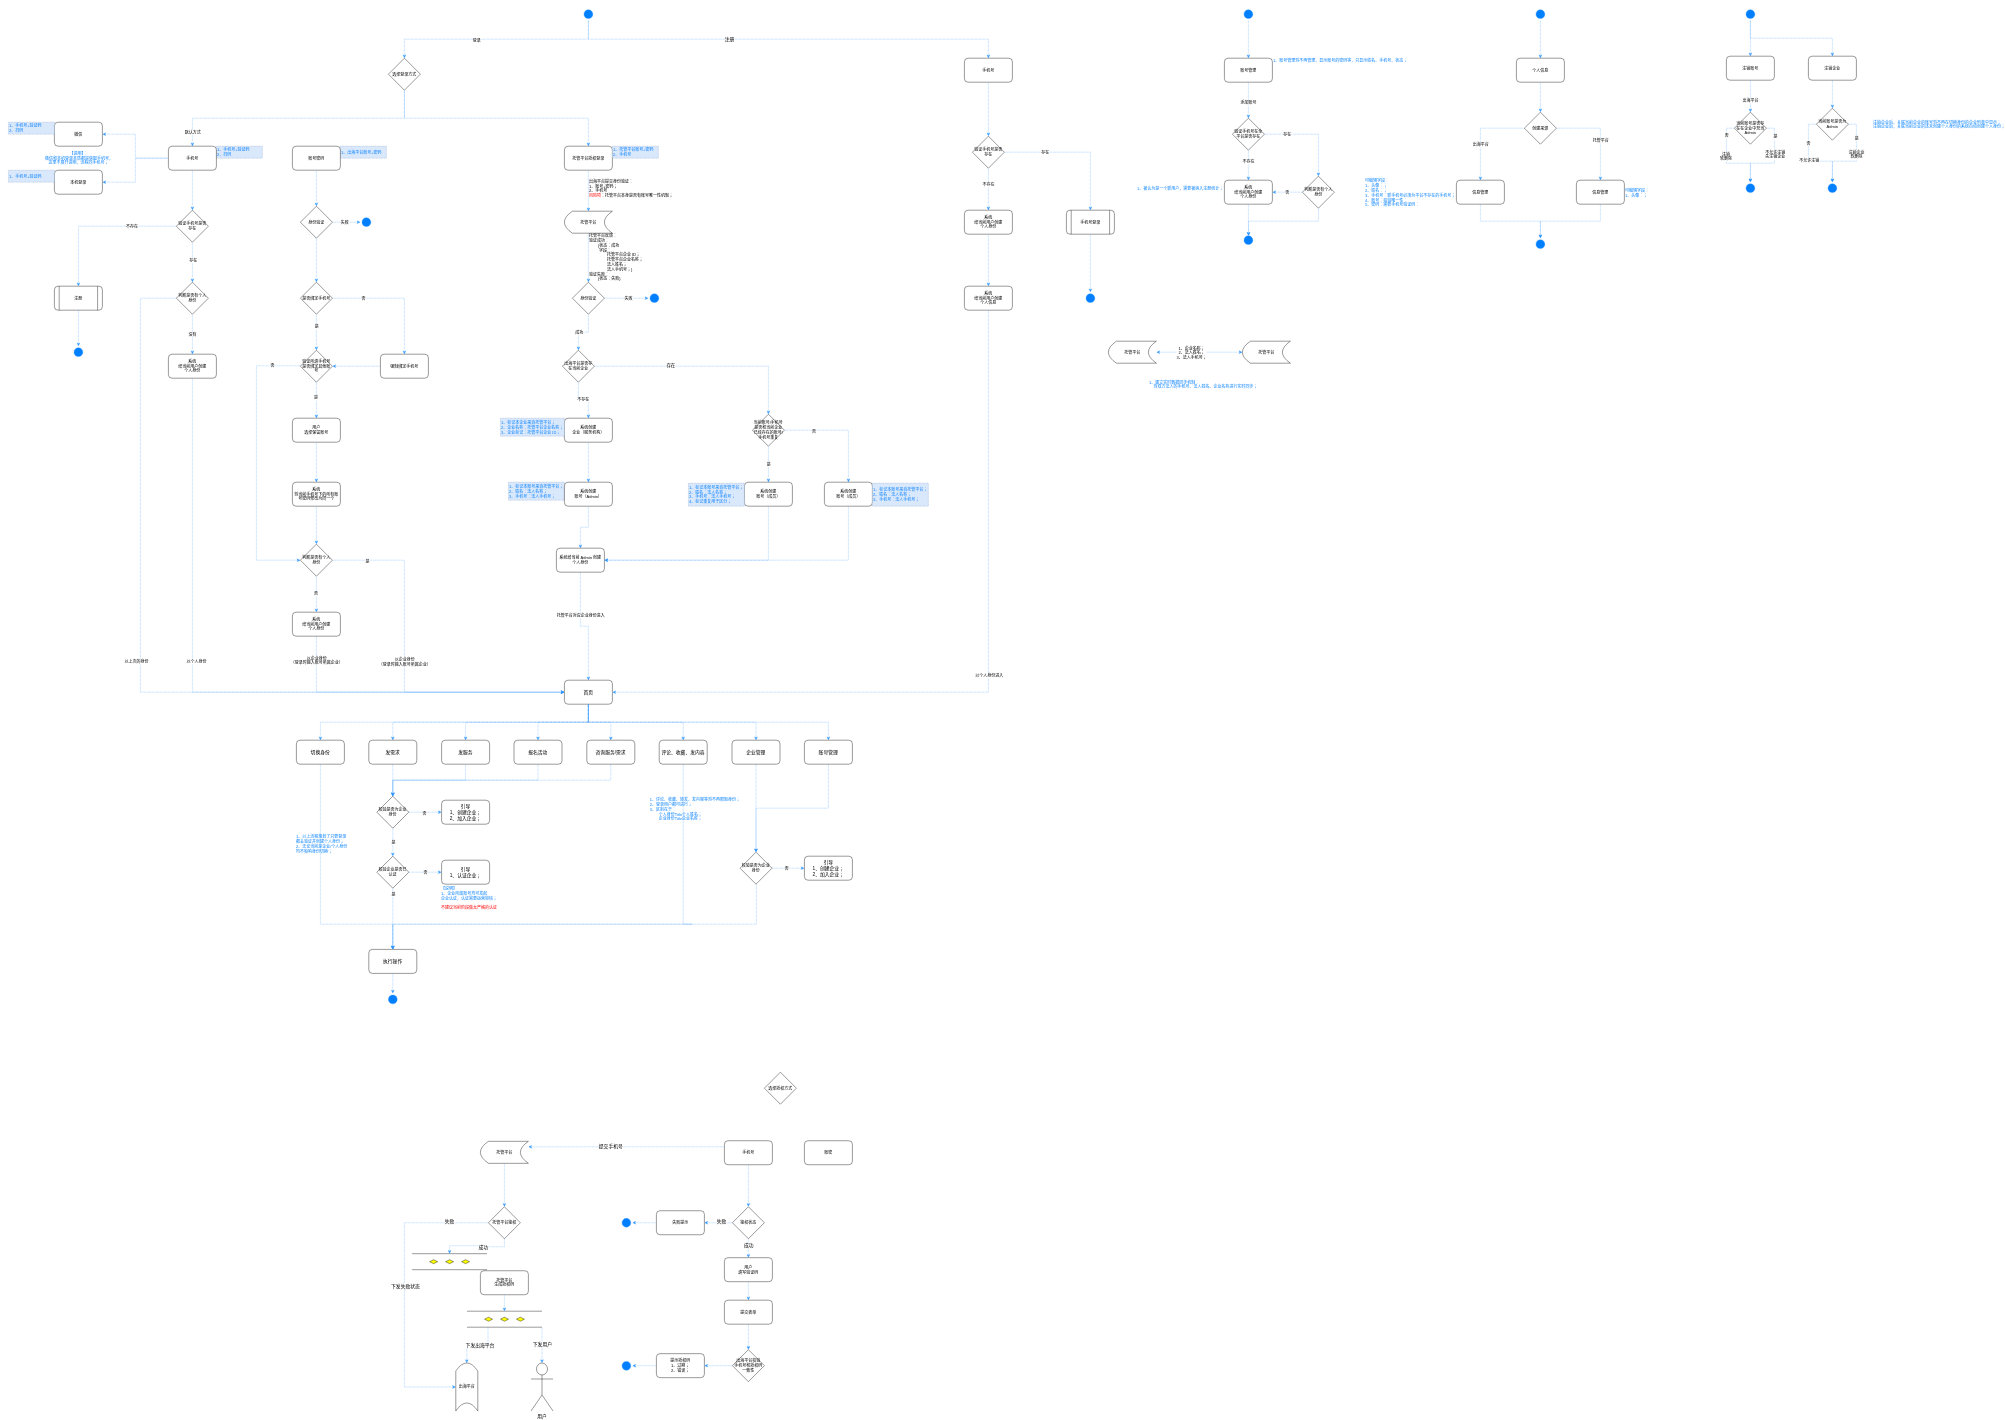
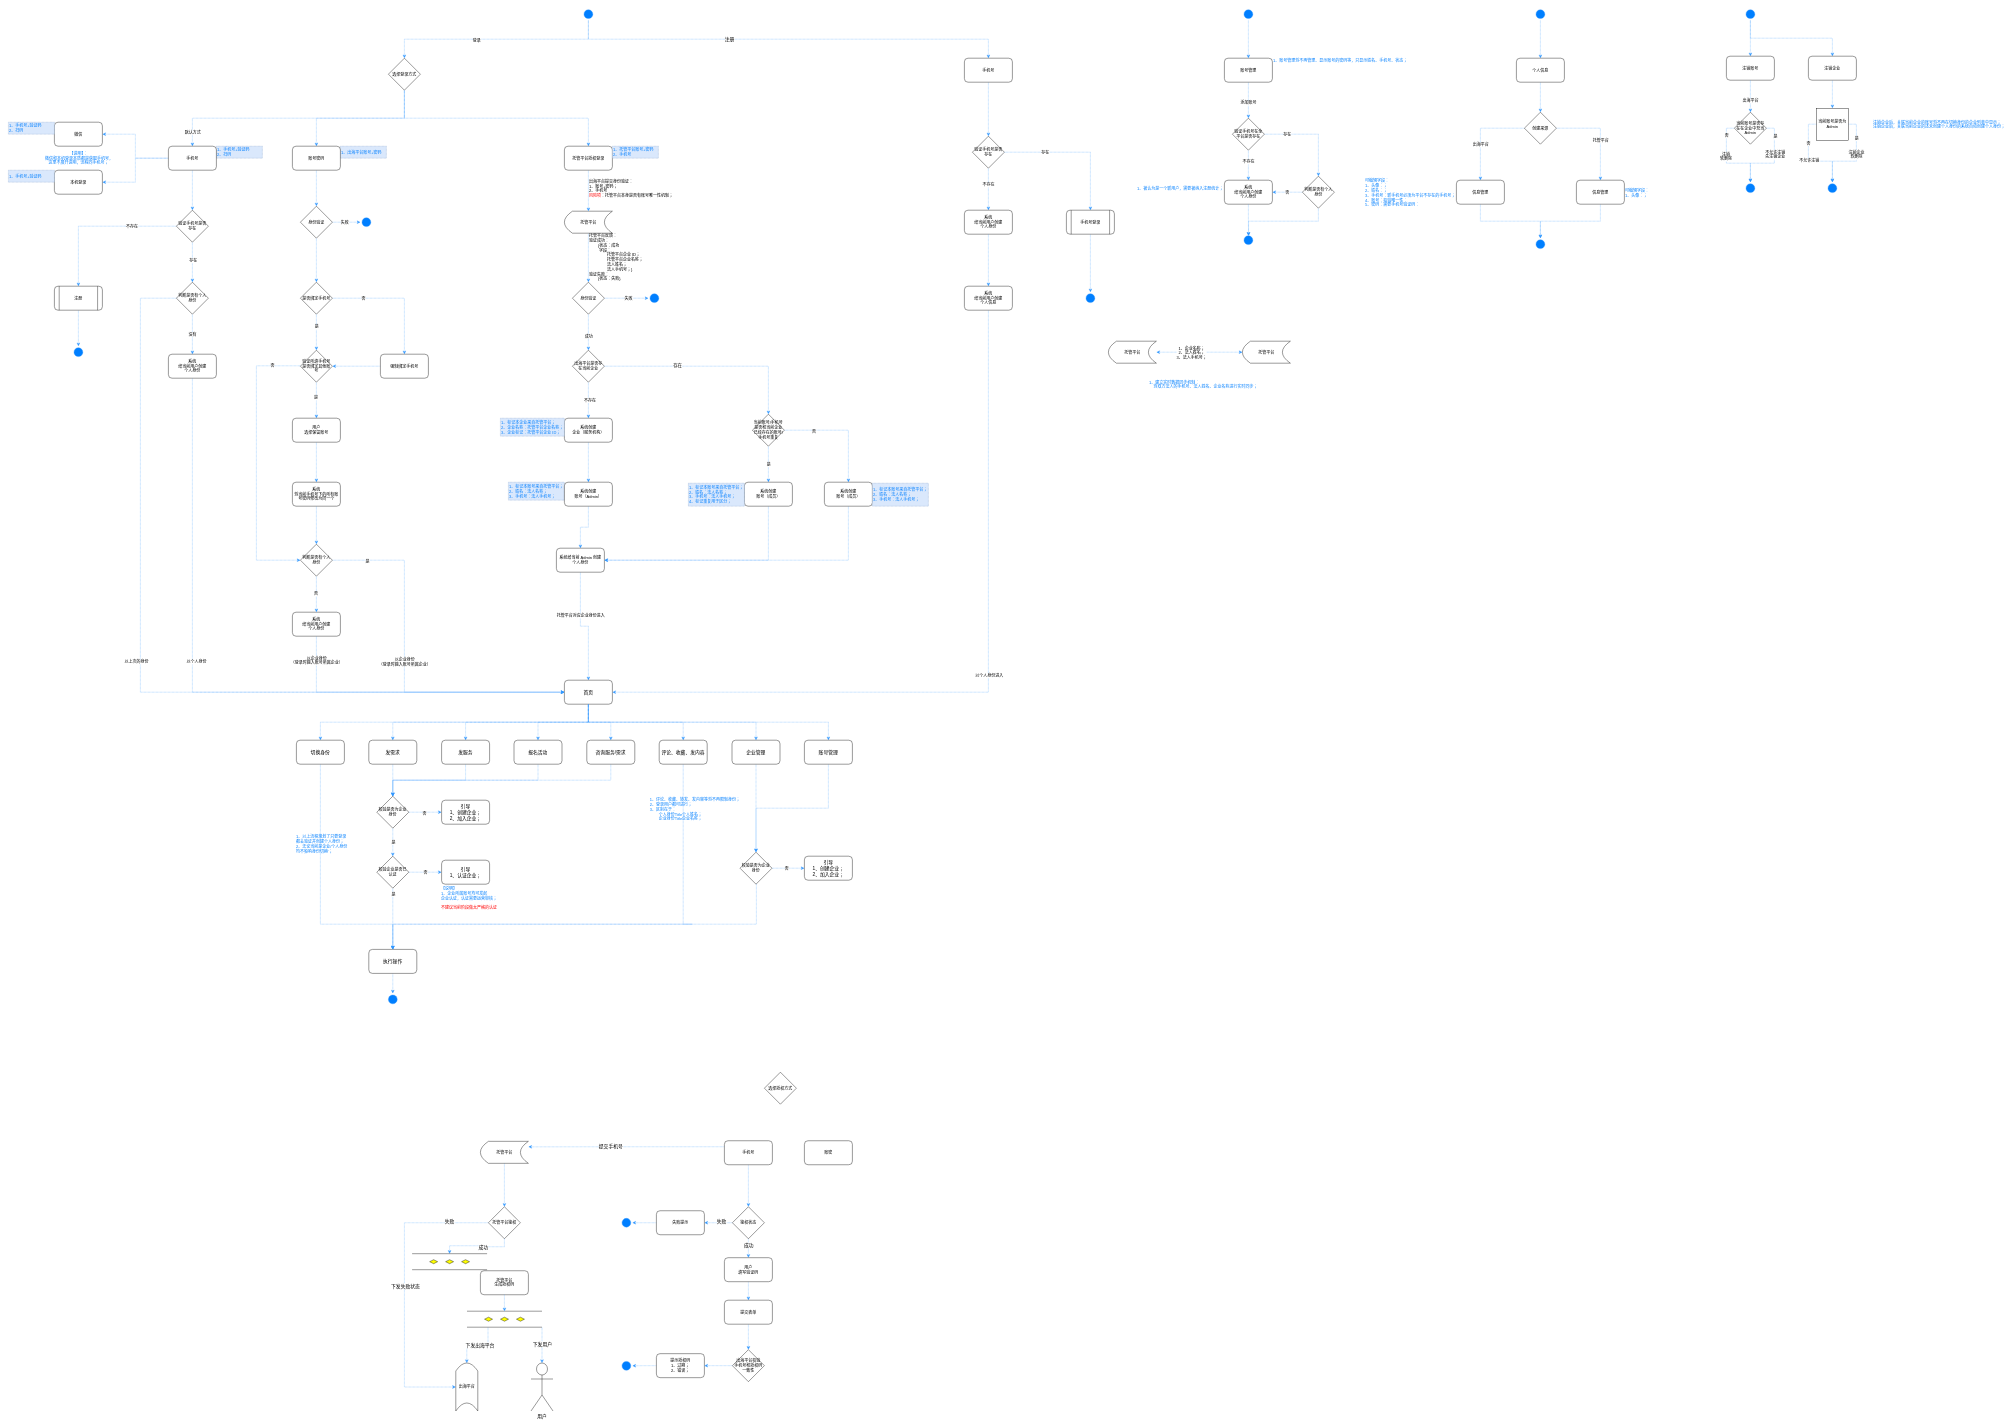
- <mxCell id="239" value="当前账号是否为Admin" style="rhombus;whiteSpace=wrap;html=1;fillColor=#FFFFFF;strokeColor=#000000;fontSize=10;" parent="1" vertex="1"><mxGeometry x="4540" y="270" width="80" height="80" as="geometry" /></mxCell>
+ <mxCell id="239" value="当前账号是否为Admin" style="whiteSpace=wrap;html=1;fillColor=#FFFFFF;strokeColor=#000000;fontSize=10;rounded=0;" parent="1" vertex="1"><mxGeometry x="4540" y="270" width="80" height="80" as="geometry" /></mxCell>
+ <mxCell id="13" style="edgeStyle=orthogonalEdgeStyle;rounded=0;orthogonalLoop=1;jettySize=auto;html=1;exitX=0.5;exitY=1;exitDx=0;exitDy=0;fontFamily=Helvetica;fontSize=10;fontColor=default;fillColor=#dae8fc;strokeColor=#3399FF;strokeWidth=1;dashed=1;dashPattern=1 1;" parent="1" source="15" target="102" edge="1"><mxGeometry relative="1" as="geometry" /></mxCell>
- <mxCell id="33" value="出海平台是否存在当前企业" style="rhombus;whiteSpace=wrap;html=1;fillColor=#FFFFFF;strokeColor=#000000;fontSize=10;" parent="1" vertex="1"><mxGeometry x="1405" y="875" width="80" height="80" as="geometry" /></mxCell>
+ <mxCell id="33" value="出海平台是否存在当前企业" style="rhombus;whiteSpace=wrap;html=1;fillColor=#FFFFFF;strokeColor=#000000;fontSize=10;" parent="1" vertex="1"><mxGeometry x="1430" y="875" width="80" height="80" as="geometry" /></mxCell>
